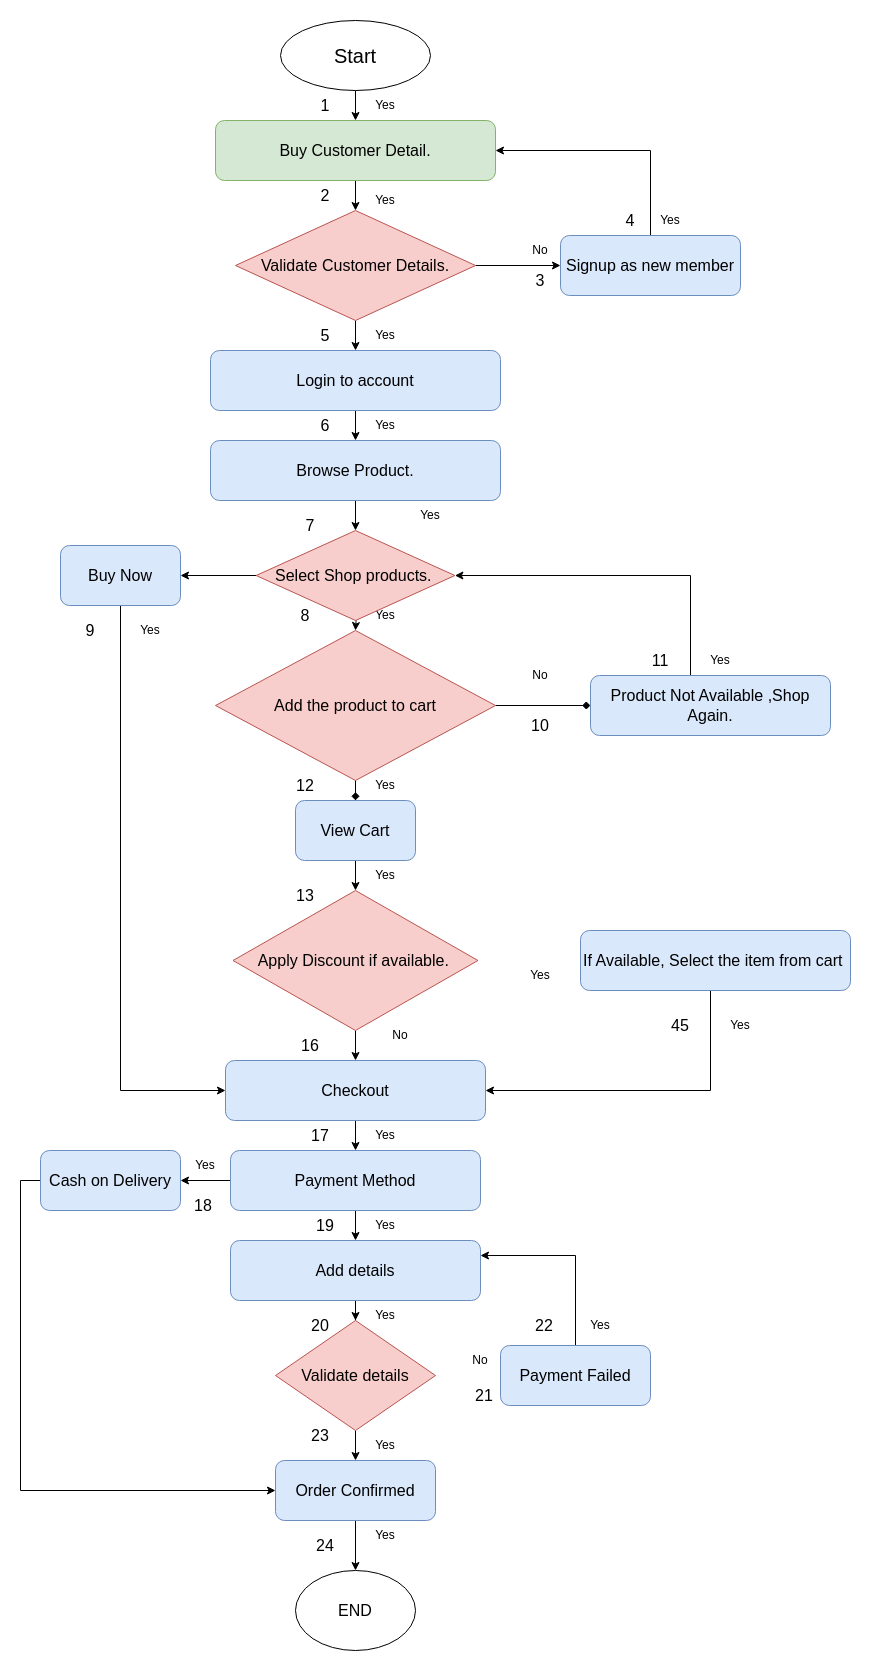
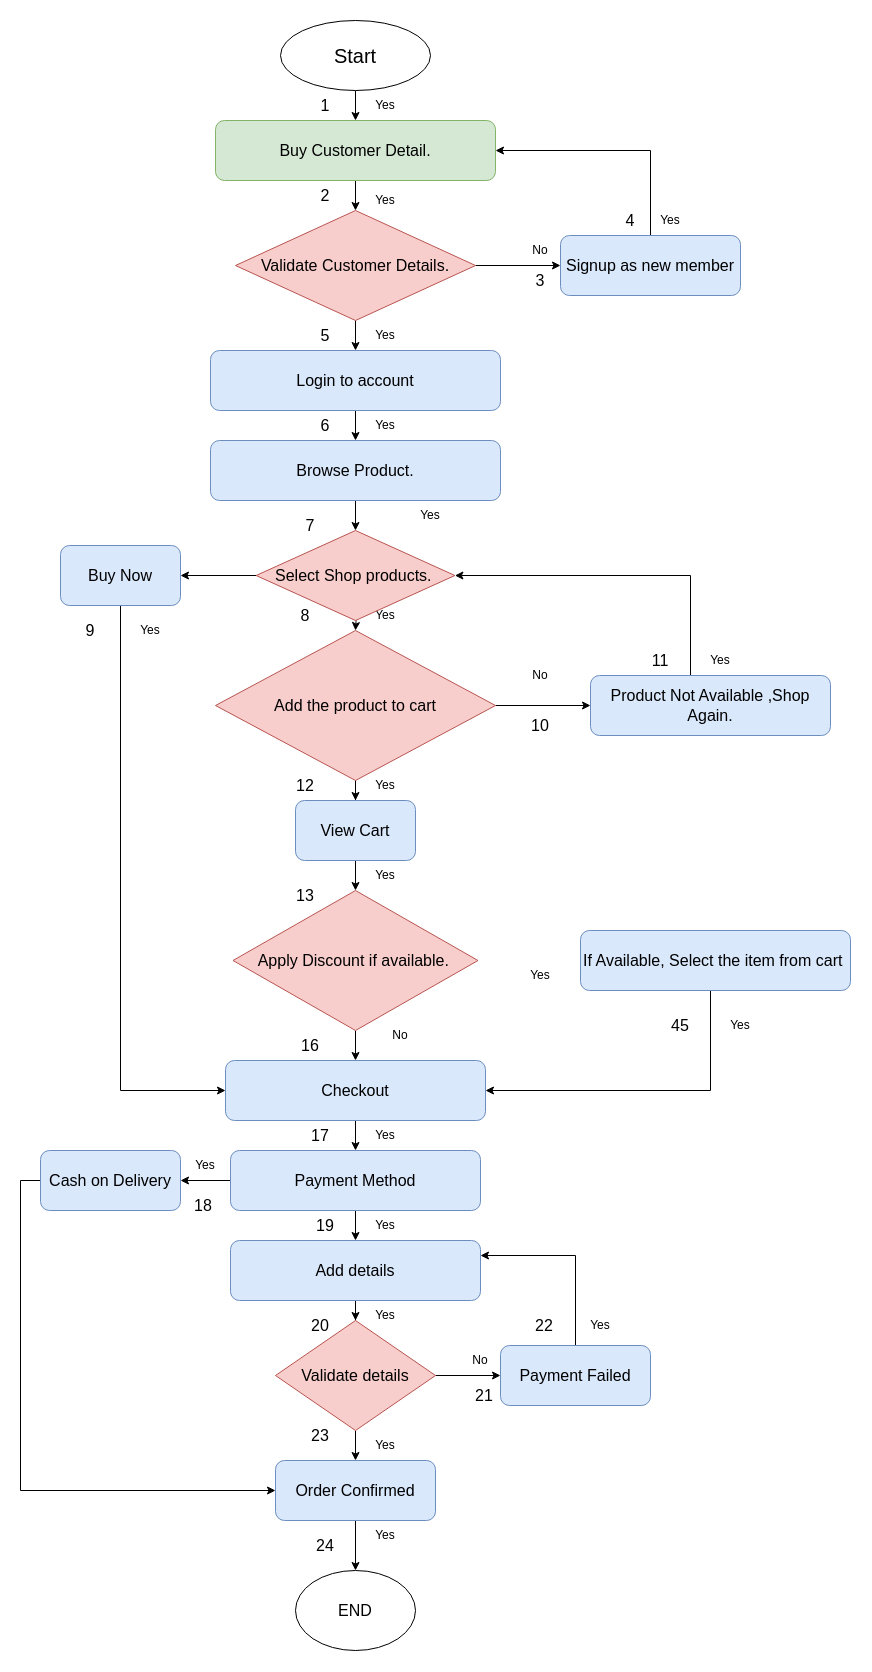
- <mxCell id="16" value="" style="edgeStyle=orthogonalEdgeStyle;rounded=0;orthogonalLoop=1;jettySize=auto;html=1;endArrow=diamond;" parent="1" source="18" target="20" edge="1"><mxGeometry relative="1" as="geometry" /></mxCell>
+ <mxCell id="16" value="" style="edgeStyle=orthogonalEdgeStyle;rounded=0;orthogonalLoop=1;jettySize=auto;html=1;" parent="1" source="18" target="20" edge="1"><mxGeometry relative="1" as="geometry" /></mxCell>
- <mxCell id="17" value="" style="edgeStyle=orthogonalEdgeStyle;rounded=0;orthogonalLoop=1;jettySize=auto;html=1;endArrow=diamond;" parent="1" source="18" target="22" edge="1"><mxGeometry relative="1" as="geometry" /></mxCell>
+ <mxCell id="17" value="" style="edgeStyle=orthogonalEdgeStyle;rounded=0;orthogonalLoop=1;jettySize=auto;html=1;" parent="1" source="18" target="22" edge="1"><mxGeometry relative="1" as="geometry" /></mxCell>
+ <mxCell id="32" value="" style="edgeStyle=orthogonalEdgeStyle;rounded=0;orthogonalLoop=1;jettySize=auto;html=1;" parent="1" source="34" target="36" edge="1"><mxGeometry relative="1" as="geometry" /></mxCell>
